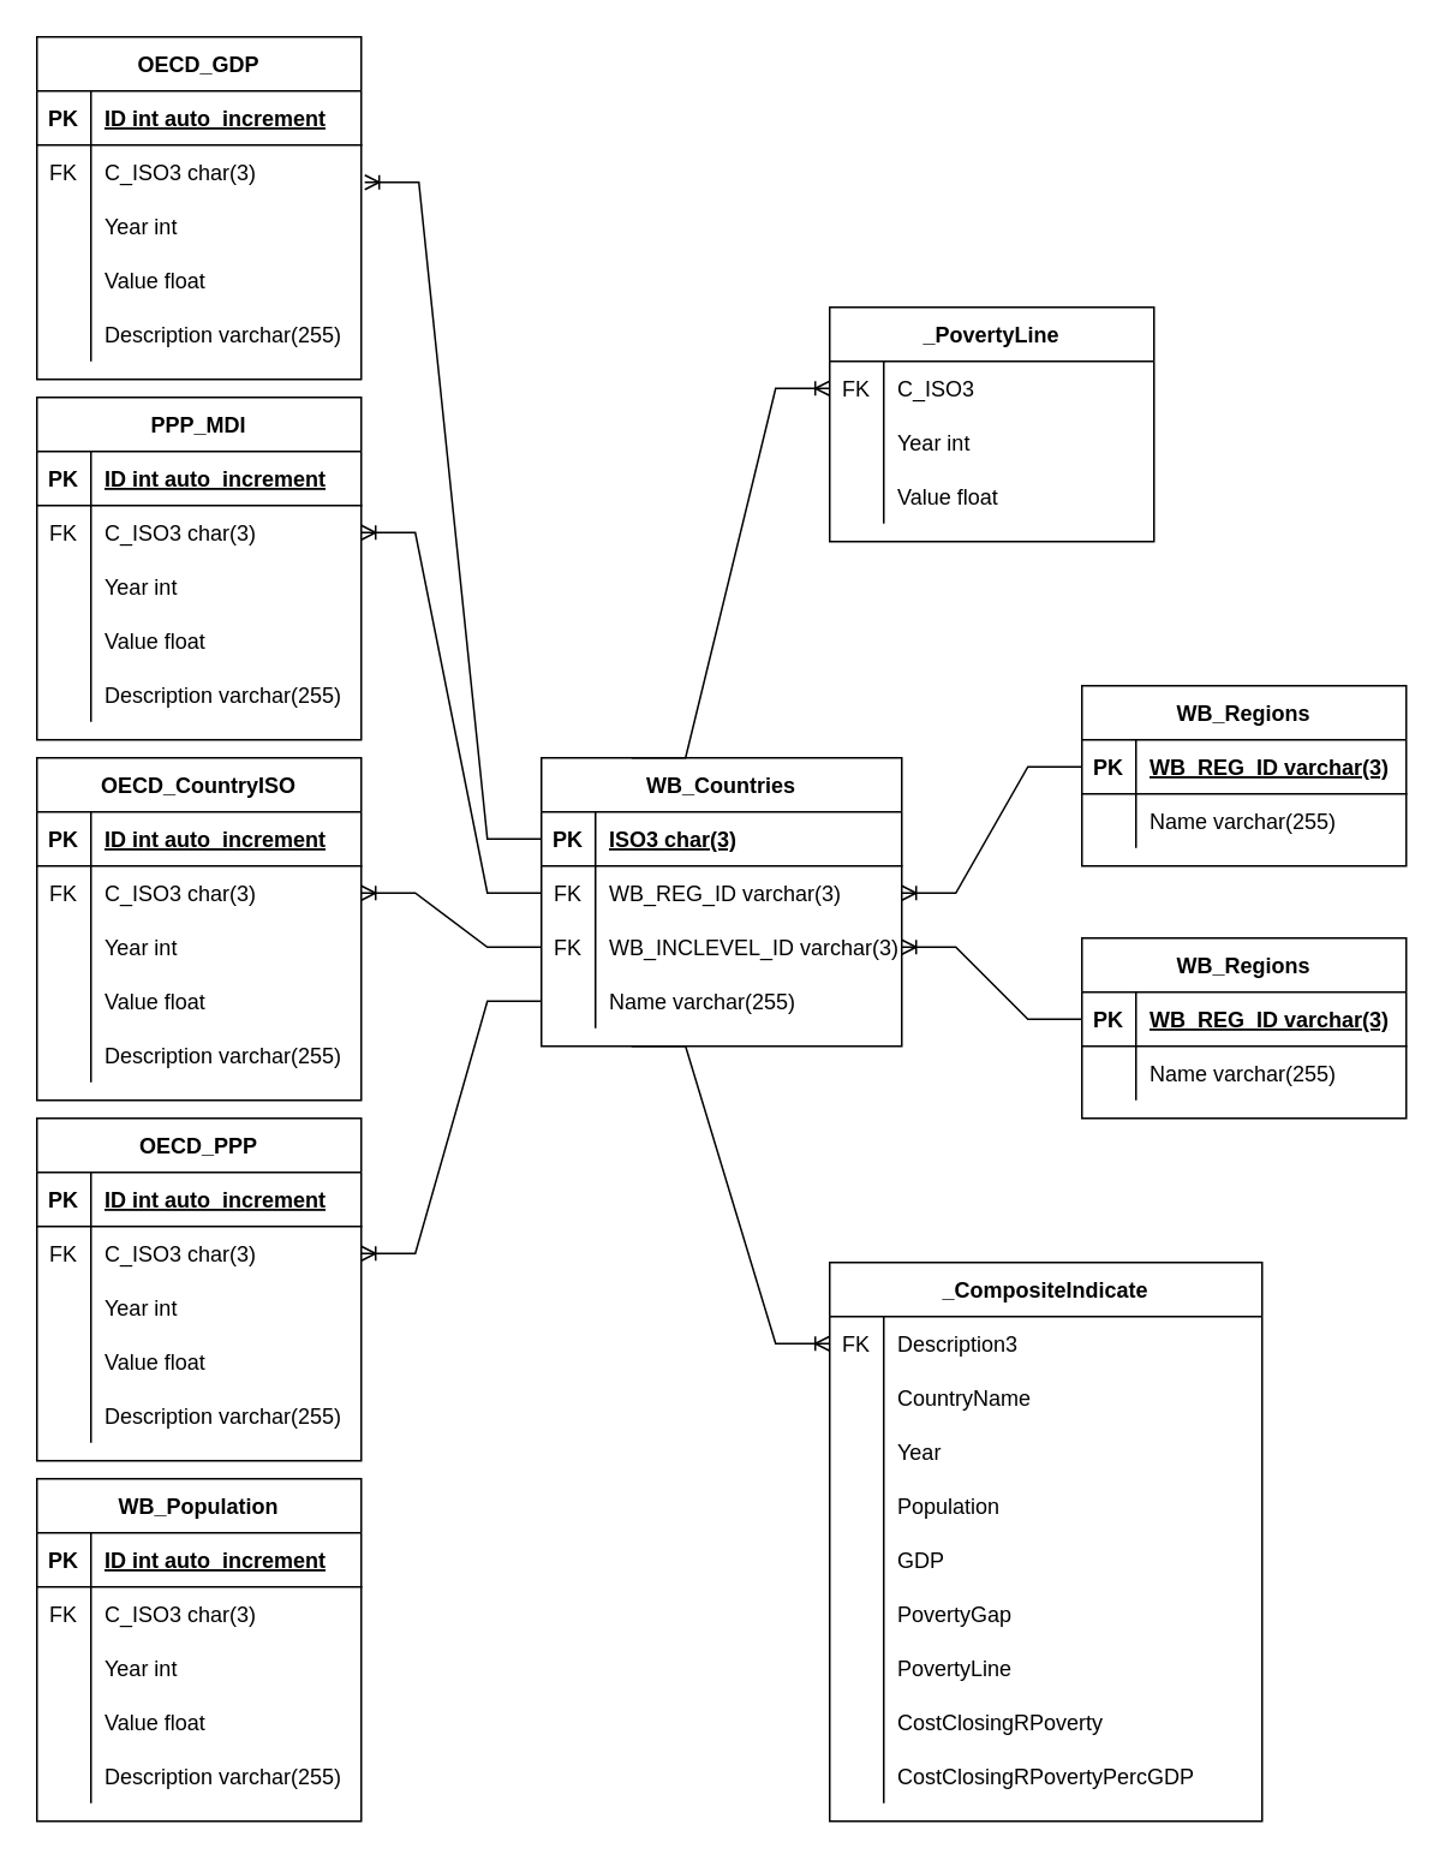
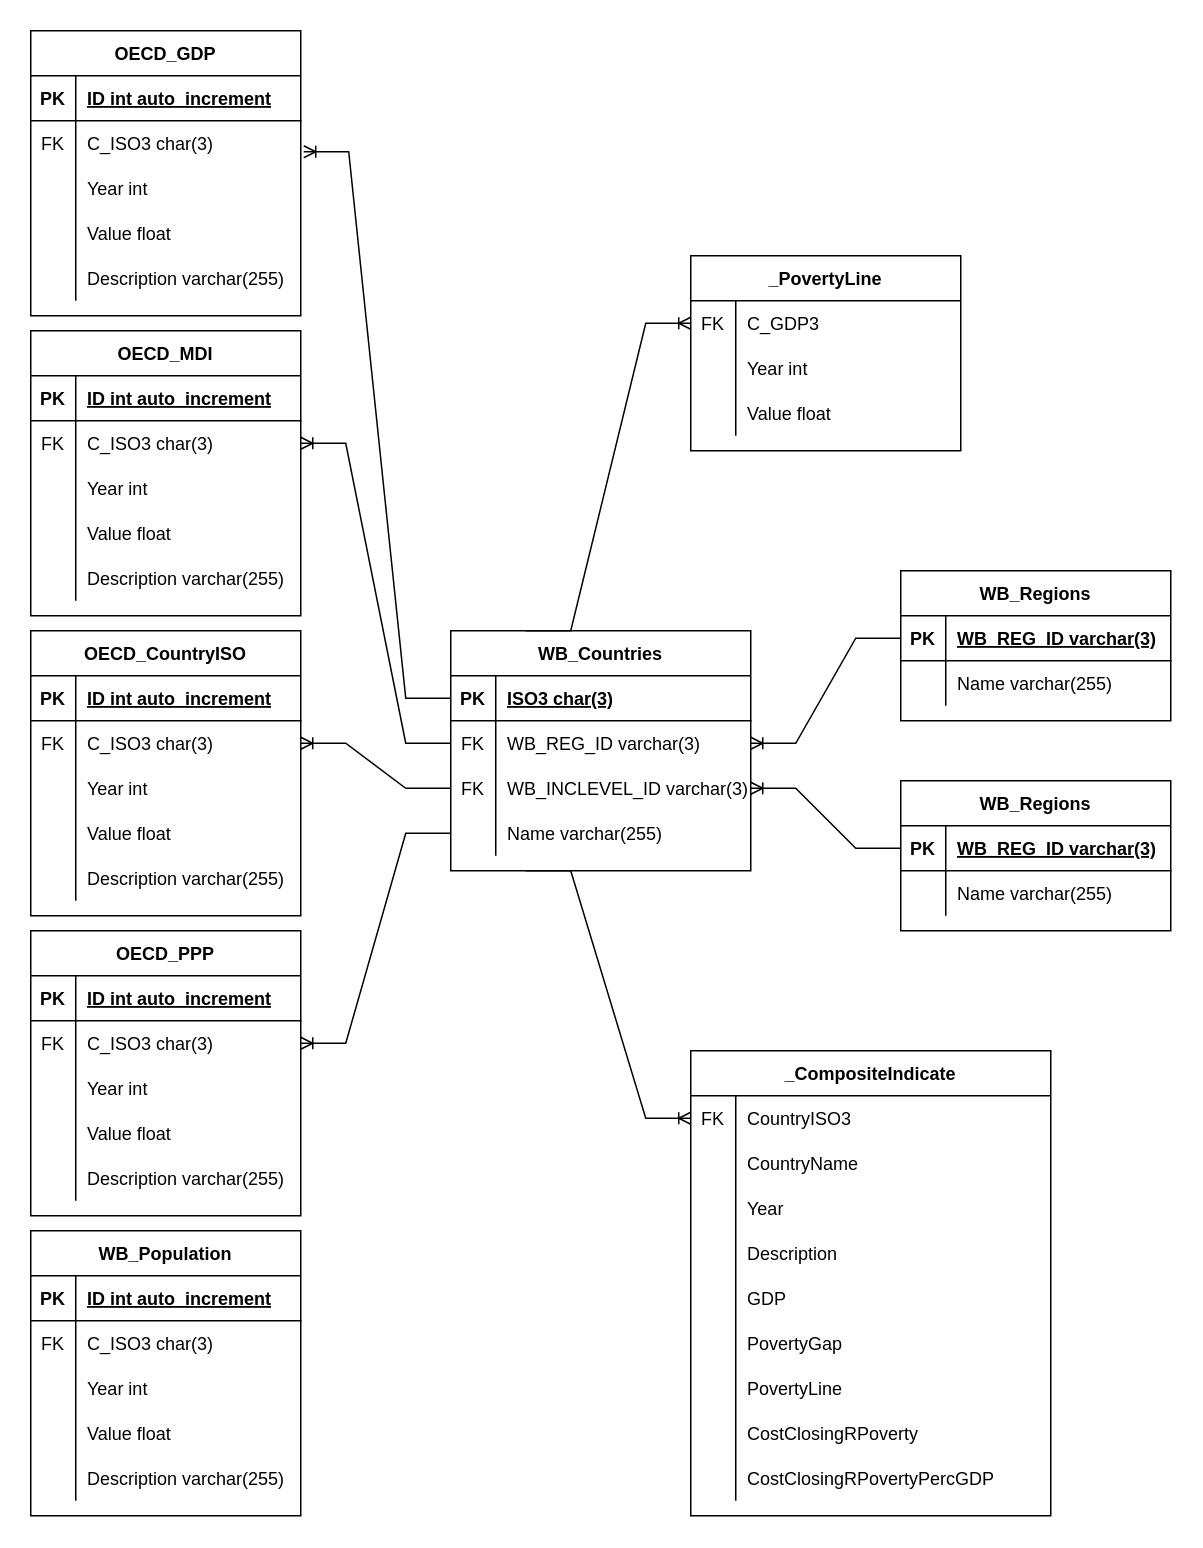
- <mxCell id="116" value="C_ISO3" style="shape=partialRectangle;connectable=0;fillColor=none;top=0;left=0;bottom=0;right=0;align=left;spacingLeft=6;fontStyle=0;overflow=hidden;" vertex="1" parent="114"><mxGeometry x="30" width="150" height="30" as="geometry"><mxRectangle width="150" height="30" as="alternateBounds" /></mxGeometry></mxCell>
+ <mxCell id="116" value="C_GDP3" style="shape=partialRectangle;connectable=0;fillColor=none;top=0;left=0;bottom=0;right=0;align=left;spacingLeft=6;fontStyle=0;overflow=hidden;" vertex="1" parent="114"><mxGeometry x="30" width="150" height="30" as="geometry"><mxRectangle width="150" height="30" as="alternateBounds" /></mxGeometry></mxCell>
- <mxCell id="38" value="PPP_MDI" style="shape=table;startSize=30;container=1;collapsible=1;childLayout=tableLayout;fixedRows=1;rowLines=0;fontStyle=1;align=center;resizeLast=1;" parent="1" vertex="1"><mxGeometry x="20" y="220" width="180" height="190" as="geometry" /></mxCell>
+ <mxCell id="38" value="OECD_MDI" style="shape=table;startSize=30;container=1;collapsible=1;childLayout=tableLayout;fixedRows=1;rowLines=0;fontStyle=1;align=center;resizeLast=1;" parent="1" vertex="1"><mxGeometry x="20" y="220" width="180" height="190" as="geometry" /></mxCell>
- <mxCell id="127" value="Description3" style="shape=partialRectangle;connectable=0;fillColor=none;top=0;left=0;bottom=0;right=0;align=left;spacingLeft=6;fontStyle=0;overflow=hidden;" vertex="1" parent="125"><mxGeometry x="30" width="210" height="30" as="geometry"><mxRectangle width="210" height="30" as="alternateBounds" /></mxGeometry></mxCell>
+ <mxCell id="127" value="CountryISO3" style="shape=partialRectangle;connectable=0;fillColor=none;top=0;left=0;bottom=0;right=0;align=left;spacingLeft=6;fontStyle=0;overflow=hidden;" vertex="1" parent="125"><mxGeometry x="30" width="210" height="30" as="geometry"><mxRectangle width="210" height="30" as="alternateBounds" /></mxGeometry></mxCell>
- <mxCell id="136" value="Population" style="shape=partialRectangle;connectable=0;fillColor=none;top=0;left=0;bottom=0;right=0;align=left;spacingLeft=6;overflow=hidden;" vertex="1" parent="134"><mxGeometry x="30" width="210" height="30" as="geometry"><mxRectangle width="210" height="30" as="alternateBounds" /></mxGeometry></mxCell>
+ <mxCell id="136" value="Description" style="shape=partialRectangle;connectable=0;fillColor=none;top=0;left=0;bottom=0;right=0;align=left;spacingLeft=6;overflow=hidden;" vertex="1" parent="134"><mxGeometry x="30" width="210" height="30" as="geometry"><mxRectangle width="210" height="30" as="alternateBounds" /></mxGeometry></mxCell>
